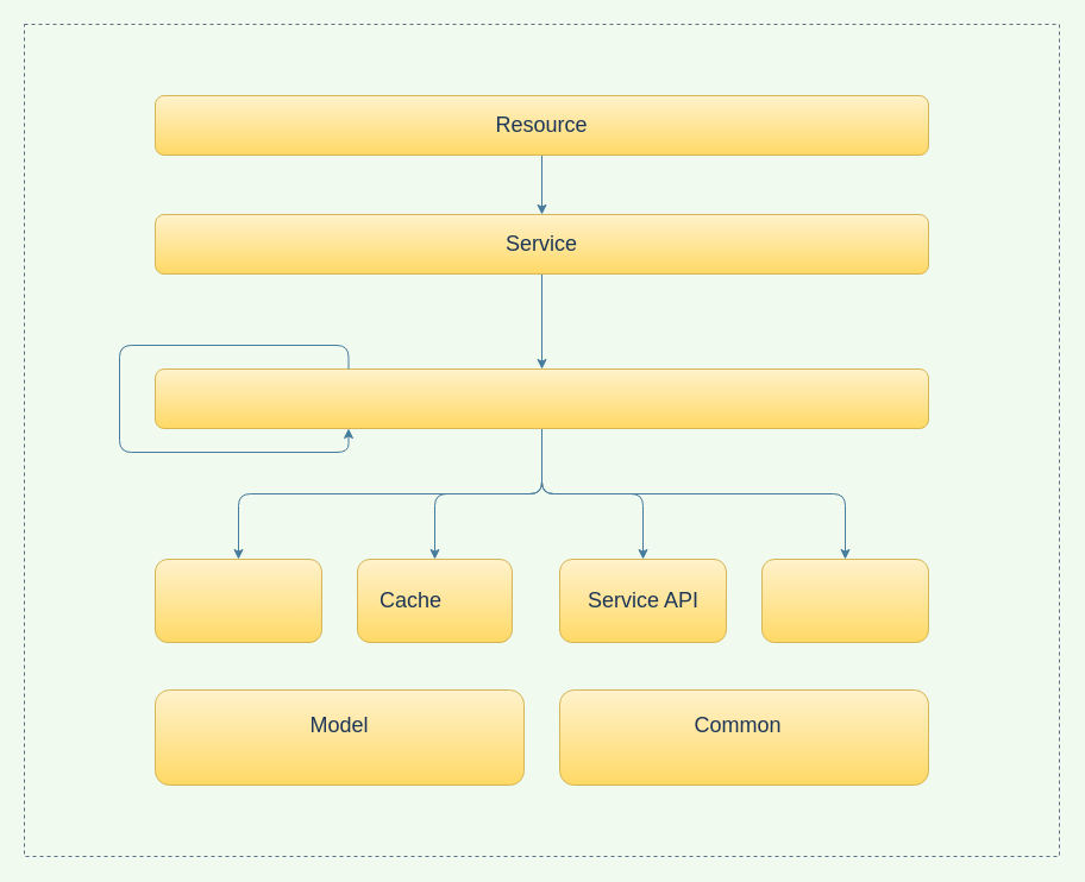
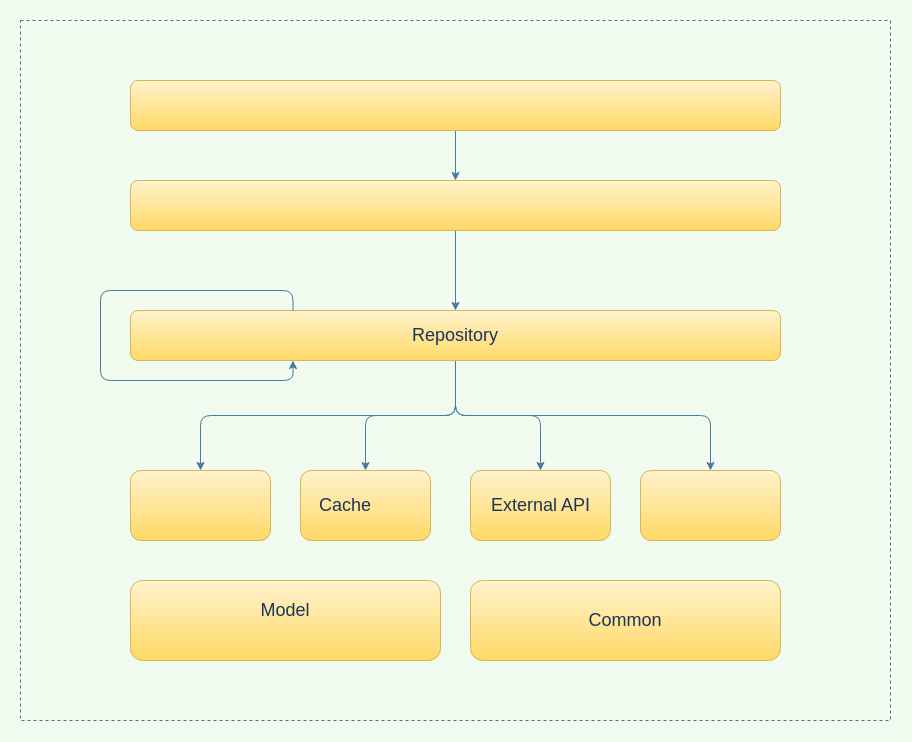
- <mxCell id="5" value="Resource" style="text;html=1;strokeColor=none;fillColor=none;align=center;verticalAlign=middle;whiteSpace=wrap;rounded=0;sketch=0;fontColor=#1D3557;fontSize=18;" vertex="1" parent="1"><mxGeometry x="405" y="87.5" width="100" height="35" as="geometry" /></mxCell>
- <mxCell id="8" value="Service" style="text;html=1;strokeColor=none;fillColor=none;align=center;verticalAlign=middle;whiteSpace=wrap;rounded=0;sketch=0;fontColor=#1D3557;fontSize=18;" vertex="1" parent="1"><mxGeometry x="405" y="187.5" width="100" height="35" as="geometry" /></mxCell>
+ <mxCell id="14" value="Repository" style="text;html=1;strokeColor=none;fillColor=none;align=center;verticalAlign=middle;whiteSpace=wrap;rounded=0;sketch=0;fontColor=#1D3557;fontSize=18;" vertex="1" parent="1"><mxGeometry x="405" y="317.5" width="100" height="35" as="geometry" /></mxCell>
- <mxCell id="19" value="Service API" style="text;html=1;strokeColor=none;fillColor=none;align=center;verticalAlign=middle;whiteSpace=wrap;rounded=0;sketch=0;fontColor=#1D3557;fontSize=18;" vertex="1" parent="1"><mxGeometry x="482.5" y="490" width="115" height="30" as="geometry" /></mxCell>
+ <mxCell id="19" value="External API" style="text;html=1;strokeColor=none;fillColor=none;align=center;verticalAlign=middle;whiteSpace=wrap;rounded=0;sketch=0;fontColor=#1D3557;fontSize=18;" vertex="1" parent="1"><mxGeometry x="482.5" y="490" width="115" height="30" as="geometry" /></mxCell>
- <mxCell id="22" value="Common" style="text;html=1;strokeColor=none;fillColor=none;align=center;verticalAlign=middle;whiteSpace=wrap;rounded=0;sketch=0;fontColor=#1D3557;fontSize=18;" vertex="1" parent="1"><mxGeometry x="580" y="595" width="80" height="30" as="geometry" /></mxCell>
+ <mxCell id="22" value="Common" style="text;html=1;strokeColor=none;fillColor=none;align=center;verticalAlign=middle;whiteSpace=wrap;rounded=0;sketch=0;fontColor=#1D3557;fontSize=18;" vertex="1" parent="1"><mxGeometry x="585" y="605" width="80" height="30" as="geometry" /></mxCell>
